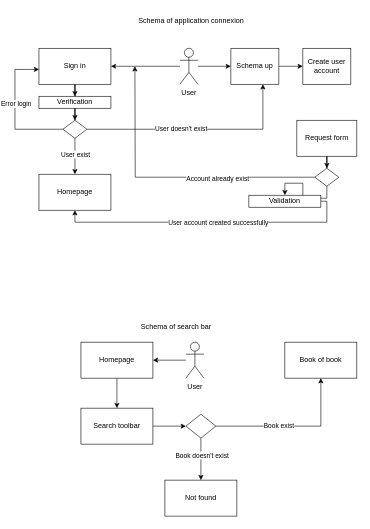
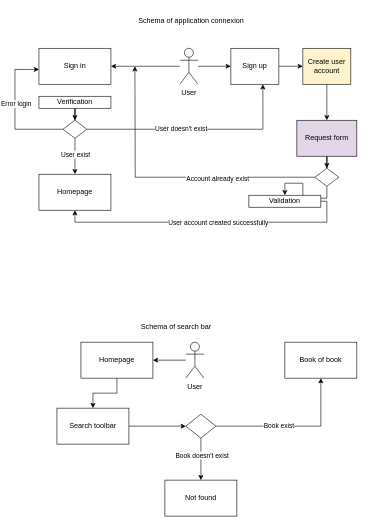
- <mxCell id="9" value="Schema up" style="rounded=0;whiteSpace=wrap;html=1;" vertex="1" parent="1"><mxGeometry x="380" y="80" width="80" height="60" as="geometry" /></mxCell>
+ <mxCell id="9" value="Sign up" style="rounded=0;whiteSpace=wrap;html=1;" vertex="1" parent="1"><mxGeometry x="380" y="80" width="80" height="60" as="geometry" /></mxCell>
- <mxCell id="21" value="Create user account" style="rounded=0;whiteSpace=wrap;html=1;" vertex="1" parent="1"><mxGeometry x="500" y="80" width="80" height="60" as="geometry" /></mxCell>
+ <mxCell id="21" value="Create user account" style="rounded=0;whiteSpace=wrap;html=1;fillColor=#fff2cc;" vertex="1" parent="1"><mxGeometry x="500" y="80" width="80" height="60" as="geometry" /></mxCell>
- <mxCell id="6" value="" style="edgeStyle=orthogonalEdgeStyle;rounded=0;orthogonalLoop=1;jettySize=auto;html=1;" edge="1" parent="1" source="7" target="11"><mxGeometry relative="1" as="geometry" /></mxCell>
+ <mxCell id="20" value="" style="edgeStyle=orthogonalEdgeStyle;rounded=0;orthogonalLoop=1;jettySize=auto;html=1;" edge="1" parent="1" source="21" target="23"><mxGeometry relative="1" as="geometry"><Array as="points"><mxPoint x="540" y="180" /><mxPoint x="540" y="180" /></Array></mxGeometry></mxCell>
- <mxCell id="23" value="Request form" style="whiteSpace=wrap;html=1;rounded=0;" vertex="1" parent="1"><mxGeometry x="490" y="200" width="100" height="60" as="geometry" /></mxCell>
+ <mxCell id="23" value="Request form" style="whiteSpace=wrap;html=1;rounded=0;fillColor=#e1d5e7;" vertex="1" parent="1"><mxGeometry x="490" y="200" width="100" height="60" as="geometry" /></mxCell>
- <mxCell id="37" value="Search toolbar" style="rounded=0;whiteSpace=wrap;html=1;" vertex="1" parent="1"><mxGeometry x="130" y="680" width="120" height="60" as="geometry" /></mxCell>
+ <mxCell id="37" value="Search toolbar" style="rounded=0;whiteSpace=wrap;html=1;" vertex="1" parent="1"><mxGeometry x="90" y="680" width="120" height="60" as="geometry" /></mxCell>
